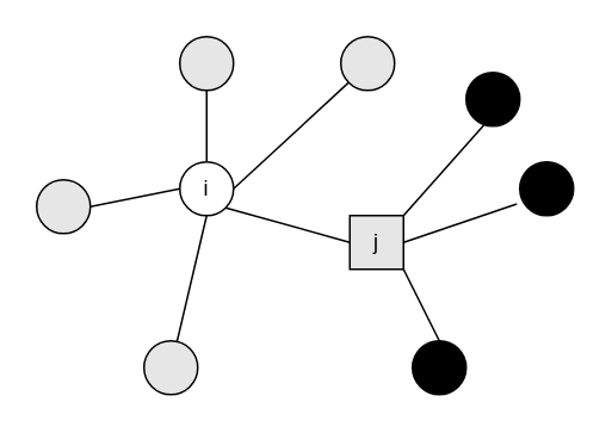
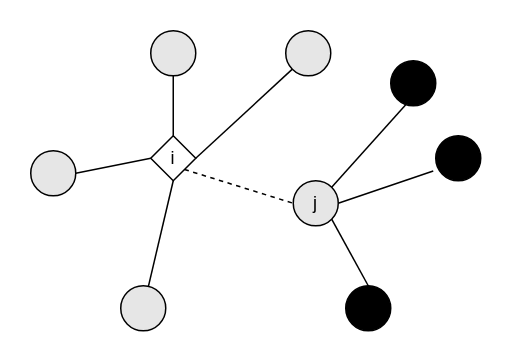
- <mxCell id="6" value="i" style="ellipse;whiteSpace=wrap;html=1;" vertex="1" parent="1"><mxGeometry x="100" y="90" width="30" height="30" as="geometry" /></mxCell>
+ <mxCell id="6" value="i" style="rhombus;whiteSpace=wrap;html=1;" vertex="1" parent="1"><mxGeometry x="100" y="90" width="30" height="30" as="geometry" /></mxCell>
- <mxCell id="5" style="edgeStyle=none;rounded=0;orthogonalLoop=1;jettySize=auto;html=1;exitX=1;exitY=1;exitDx=0;exitDy=0;entryX=0;entryY=0.5;entryDx=0;entryDy=0;endArrow=none;endFill=0;" edge="1" parent="1" source="6" target="11"><mxGeometry relative="1" as="geometry" /></mxCell>
+ <mxCell id="5" style="edgeStyle=none;rounded=0;orthogonalLoop=1;jettySize=auto;html=1;exitX=1;exitY=1;exitDx=0;exitDy=0;entryX=0;entryY=0.5;entryDx=0;entryDy=0;endArrow=none;endFill=0;dashed=1;" edge="1" parent="1" source="6" target="11"><mxGeometry relative="1" as="geometry" /></mxCell>
- <mxCell id="11" value="j" style="whiteSpace=wrap;html=1;fillColor=#E6E6E6;rounded=0;" vertex="1" parent="1"><mxGeometry x="195" y="120" width="30" height="30" as="geometry" /></mxCell>
+ <mxCell id="11" value="j" style="ellipse;whiteSpace=wrap;html=1;fillColor=#E6E6E6;" vertex="1" parent="1"><mxGeometry x="195" y="120" width="30" height="30" as="geometry" /></mxCell>
